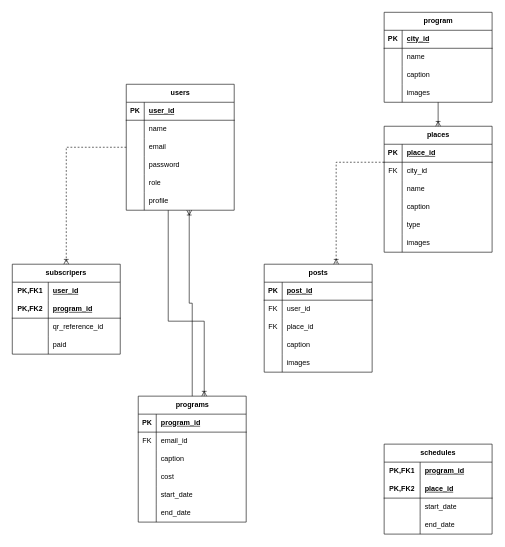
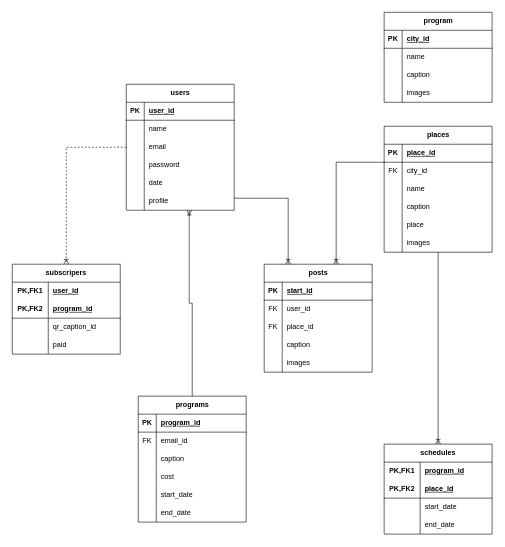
- <mxCell id="116" value="" style="fontSize=12;html=1;endArrow=ERoneToMany;rounded=0;" parent="1" source="56" target="37" edge="1"><mxGeometry width="100" height="100" relative="1" as="geometry"><mxPoint x="770" y="111" as="sourcePoint" /><mxPoint x="1180" y="470" as="targetPoint" /></mxGeometry></mxCell>
- <mxCell id="17" value="role" style="shape=partialRectangle;connectable=0;fillColor=none;top=0;left=0;bottom=0;right=0;align=left;spacingLeft=6;overflow=hidden;whiteSpace=wrap;html=1;" parent="15" vertex="1"><mxGeometry x="30" width="150" height="30" as="geometry"><mxRectangle width="150" height="30" as="alternateBounds" /></mxGeometry></mxCell>
+ <mxCell id="17" value="date" style="shape=partialRectangle;connectable=0;fillColor=none;top=0;left=0;bottom=0;right=0;align=left;spacingLeft=6;overflow=hidden;whiteSpace=wrap;html=1;" parent="15" vertex="1"><mxGeometry x="30" width="150" height="30" as="geometry"><mxRectangle width="150" height="30" as="alternateBounds" /></mxGeometry></mxCell>
- <mxCell id="118" value="" style="fontSize=12;html=1;endArrow=ERoneToMany;rounded=0;edgeStyle=orthogonalEdgeStyle;dashed=1;" parent="1" source="37" target="21" edge="1"><mxGeometry width="100" height="100" relative="1" as="geometry"><mxPoint x="624.5" y="627" as="sourcePoint" /><mxPoint x="819.5" y="452" as="targetPoint" /><Array as="points"><mxPoint x="560" y="270" /></Array></mxGeometry></mxCell>
+ <mxCell id="118" value="" style="fontSize=12;html=1;endArrow=ERoneToMany;rounded=0;edgeStyle=orthogonalEdgeStyle;" parent="1" source="37" target="21" edge="1"><mxGeometry width="100" height="100" relative="1" as="geometry"><mxPoint x="624.5" y="627" as="sourcePoint" /><mxPoint x="819.5" y="452" as="targetPoint" /><Array as="points"><mxPoint x="560" y="270" /></Array></mxGeometry></mxCell>
+ <mxCell id="117" value="" style="fontSize=12;html=1;endArrow=ERoneToMany;rounded=0;edgeStyle=orthogonalEdgeStyle;" parent="1" source="2" target="21" edge="1"><mxGeometry width="100" height="100" relative="1" as="geometry"><mxPoint x="320" y="680" as="sourcePoint" /><mxPoint x="670" y="650" as="targetPoint" /><Array as="points"><mxPoint x="480" y="330" /></Array></mxGeometry></mxCell>
- <mxCell id="52" value="type" style="shape=partialRectangle;connectable=0;fillColor=none;top=0;left=0;bottom=0;right=0;align=left;spacingLeft=6;overflow=hidden;whiteSpace=wrap;html=1;" vertex="1" parent="50"><mxGeometry x="30" width="150" height="30" as="geometry"><mxRectangle width="150" height="30" as="alternateBounds" /></mxGeometry></mxCell>
+ <mxCell id="52" value="place" style="shape=partialRectangle;connectable=0;fillColor=none;top=0;left=0;bottom=0;right=0;align=left;spacingLeft=6;overflow=hidden;whiteSpace=wrap;html=1;" vertex="1" parent="50"><mxGeometry x="30" width="150" height="30" as="geometry"><mxRectangle width="150" height="30" as="alternateBounds" /></mxGeometry></mxCell>
- <mxCell id="24" value="post_id" style="shape=partialRectangle;connectable=0;fillColor=none;top=0;left=0;bottom=0;right=0;align=left;spacingLeft=6;fontStyle=5;overflow=hidden;whiteSpace=wrap;html=1;" parent="22" vertex="1"><mxGeometry x="30" width="150" height="30" as="geometry"><mxRectangle width="150" height="30" as="alternateBounds" /></mxGeometry></mxCell>
+ <mxCell id="24" value="start_id" style="shape=partialRectangle;connectable=0;fillColor=none;top=0;left=0;bottom=0;right=0;align=left;spacingLeft=6;fontStyle=5;overflow=hidden;whiteSpace=wrap;html=1;" parent="22" vertex="1"><mxGeometry x="30" width="150" height="30" as="geometry"><mxRectangle width="150" height="30" as="alternateBounds" /></mxGeometry></mxCell>
- <mxCell id="97" value="qr_reference_id" style="shape=partialRectangle;connectable=0;fillColor=none;top=0;left=0;bottom=0;right=0;align=left;spacingLeft=6;overflow=hidden;whiteSpace=wrap;html=1;" parent="95" vertex="1"><mxGeometry x="60" width="120" height="30" as="geometry"><mxRectangle width="120" height="30" as="alternateBounds" /></mxGeometry></mxCell>
+ <mxCell id="97" value="qr_caption_id" style="shape=partialRectangle;connectable=0;fillColor=none;top=0;left=0;bottom=0;right=0;align=left;spacingLeft=6;overflow=hidden;whiteSpace=wrap;html=1;" parent="95" vertex="1"><mxGeometry x="60" width="120" height="30" as="geometry"><mxRectangle width="120" height="30" as="alternateBounds" /></mxGeometry></mxCell>
- <mxCell id="114" value="" style="fontSize=12;html=1;endArrow=ERoneToMany;rounded=0;edgeStyle=orthogonalEdgeStyle;" parent="1" source="2" target="69" edge="1"><mxGeometry width="100" height="100" relative="1" as="geometry"><mxPoint x="750" y="380" as="sourcePoint" /><mxPoint x="840" y="640" as="targetPoint" /><Array as="points"><mxPoint x="280" y="535" /><mxPoint x="340" y="535" /></Array></mxGeometry></mxCell>
+ <mxCell id="120" value="" style="fontSize=12;html=1;endArrow=ERoneToMany;rounded=0;edgeStyle=orthogonalEdgeStyle;" edge="1" parent="1" source="37" target="101"><mxGeometry width="100" height="100" relative="1" as="geometry"><mxPoint x="620" y="660" as="sourcePoint" /><mxPoint x="810" y="690" as="targetPoint" /></mxGeometry></mxCell>
